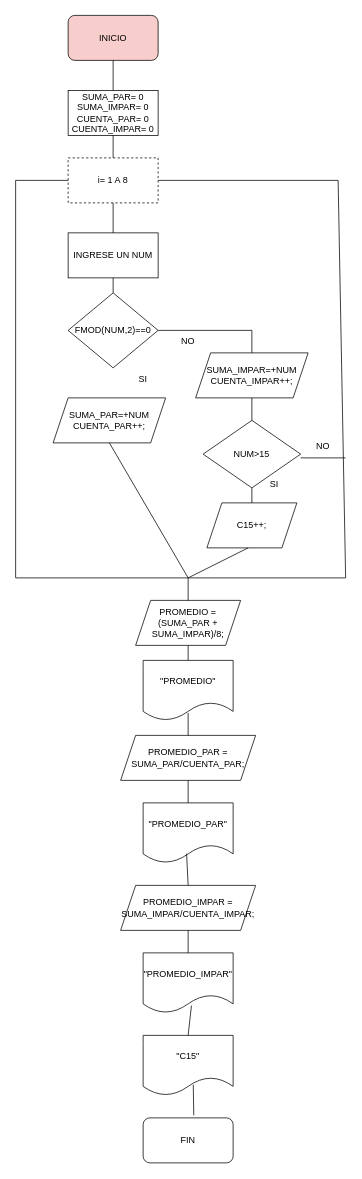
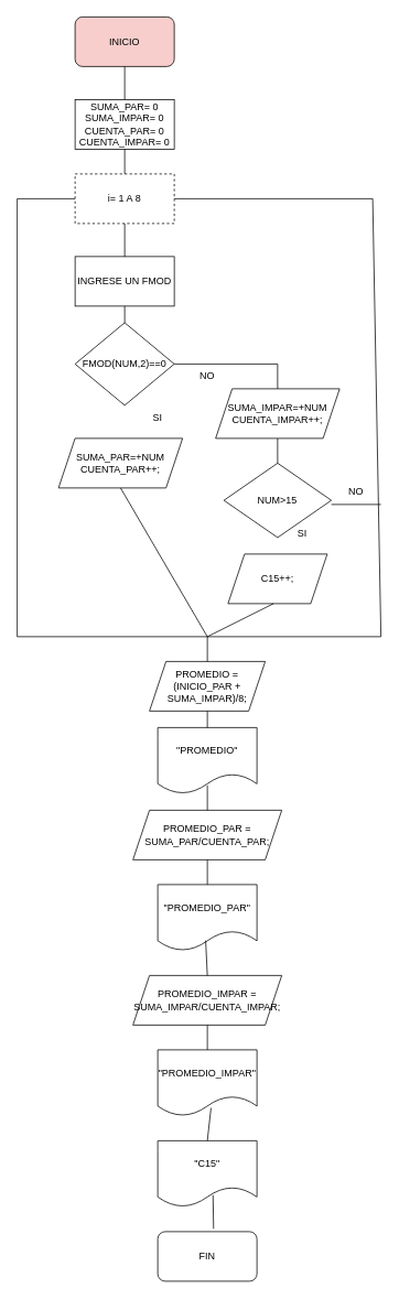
- <mxCell id="5" value="INGRESE UN NUM" style="rounded=0;whiteSpace=wrap;html=1;" vertex="1" parent="1"><mxGeometry x="90" y="310" width="120" height="60" as="geometry" /></mxCell>
+ <mxCell id="5" value="INGRESE UN FMOD" style="rounded=0;whiteSpace=wrap;html=1;" vertex="1" parent="1"><mxGeometry x="90" y="310" width="120" height="60" as="geometry" /></mxCell>
- <mxCell id="16" value="" style="endArrow=none;html=1;rounded=0;exitX=0.5;exitY=0;exitDx=0;exitDy=0;entryX=0.5;entryY=1;entryDx=0;entryDy=0;" edge="1" parent="1" source="15" target="13"><mxGeometry width="50" height="50" relative="1" as="geometry"><mxPoint x="280" y="700" as="sourcePoint" /><mxPoint x="330" y="650" as="targetPoint" /><Array as="points" /></mxGeometry></mxCell>
- <mxCell id="24" value="PROMEDIO = (SUMA_PAR + SUMA_IMPAR)/8;" style="shape=parallelogram;perimeter=parallelogramPerimeter;whiteSpace=wrap;html=1;fixedSize=1;" vertex="1" parent="1"><mxGeometry x="180" y="800" width="140" height="60" as="geometry" /></mxCell>
+ <mxCell id="24" value="PROMEDIO = (INICIO_PAR + SUMA_IMPAR)/8;" style="shape=parallelogram;perimeter=parallelogramPerimeter;whiteSpace=wrap;html=1;fixedSize=1;" vertex="1" parent="1"><mxGeometry x="180" y="800" width="140" height="60" as="geometry" /></mxCell>
